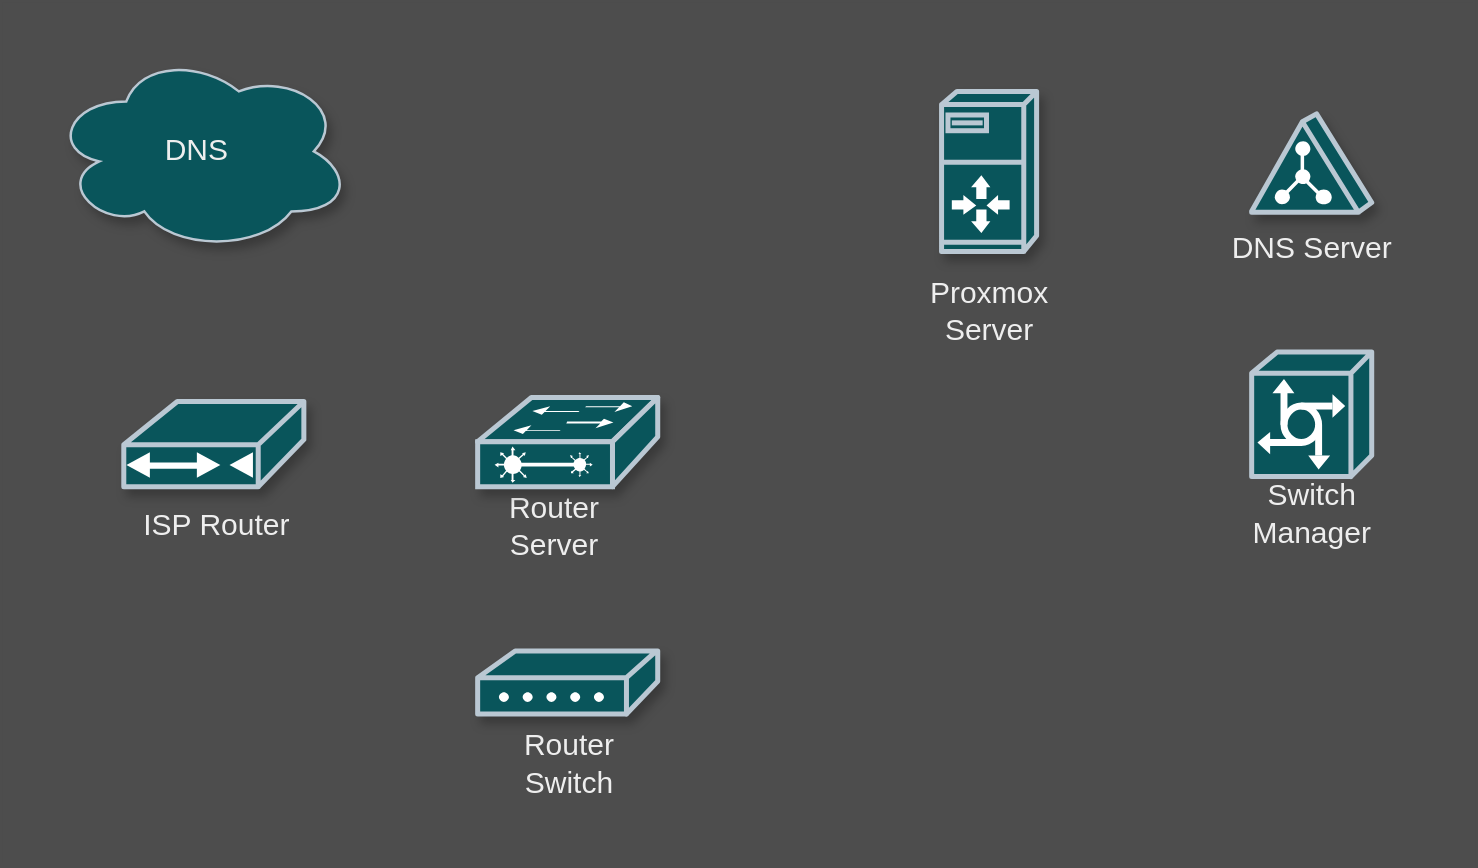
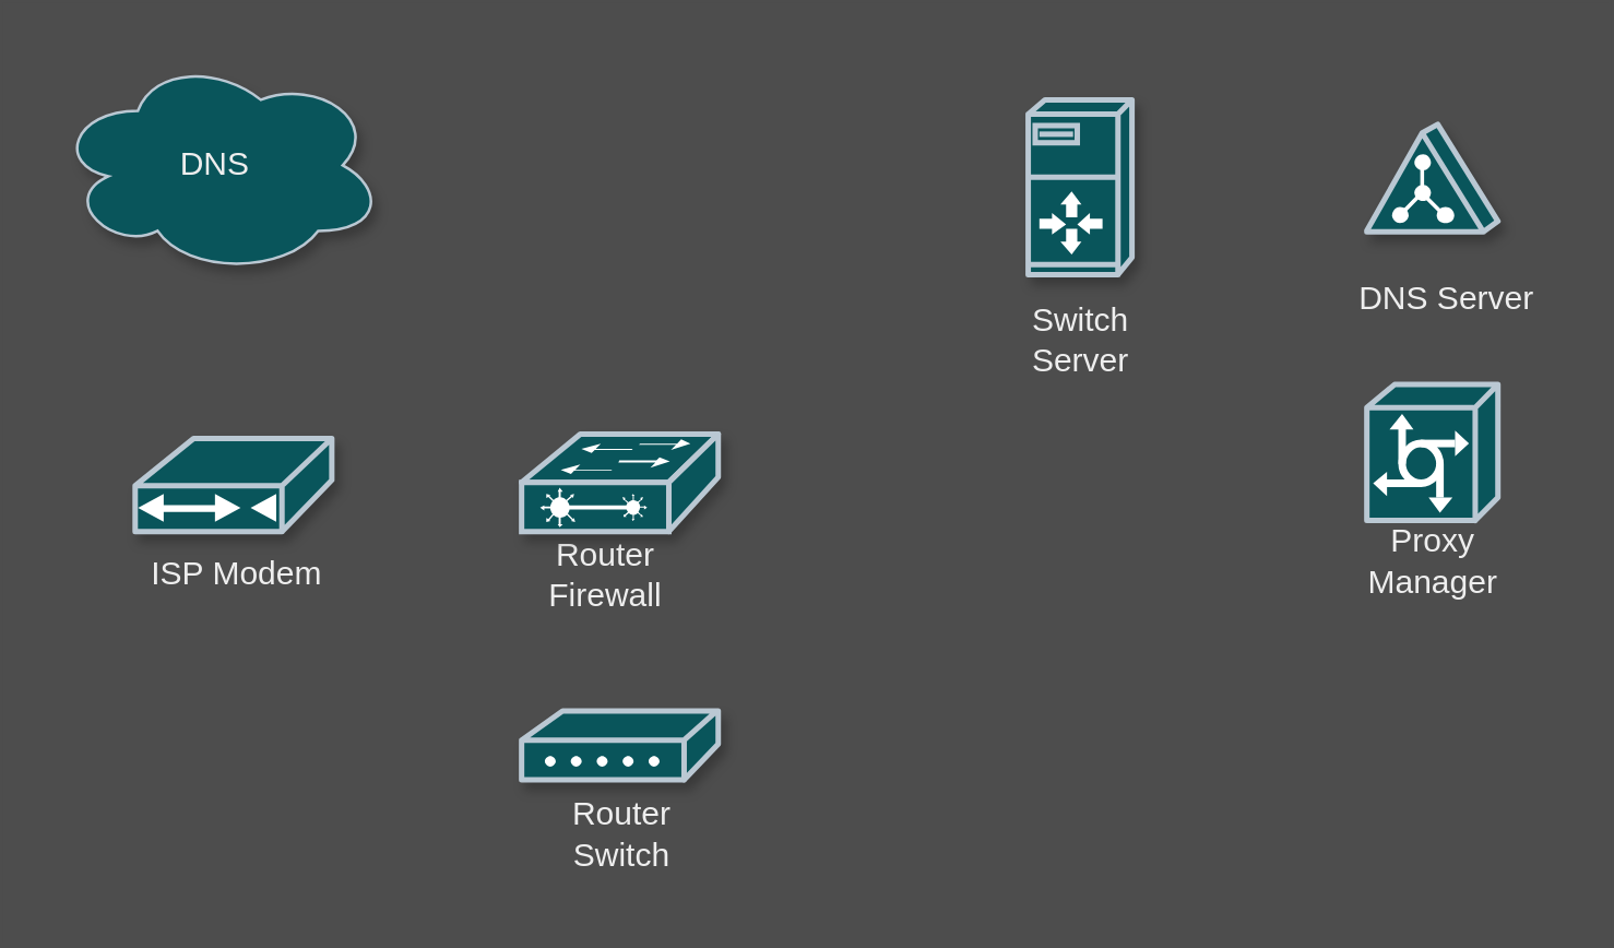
- <mxCell id="13" value="DNS Server" style="text;html=1;align=center;verticalAlign=middle;resizable=0;points=[];autosize=1;strokeColor=none;fillColor=none;shadow=1;labelBackgroundColor=none;fontColor=#EEEEEE;" vertex="1" parent="1"><mxGeometry x="479" y="84.32" width="90" height="30" as="geometry" /></mxCell>
+ <mxCell id="13" value="DNS Server" style="text;html=1;align=center;verticalAlign=middle;resizable=0;points=[];autosize=1;strokeColor=none;fillColor=none;shadow=1;labelBackgroundColor=none;fontColor=#EEEEEE;" vertex="1" parent="1"><mxGeometry x="484" y="94.32" width="90" height="30" as="geometry" /></mxCell>
- <mxCell id="12" value="&lt;div&gt;Proxmox&lt;/div&gt;Server" style="text;html=1;align=center;verticalAlign=middle;resizable=0;points=[];autosize=1;strokeColor=none;fillColor=none;shadow=1;labelBackgroundColor=none;fontColor=#EEEEEE;" vertex="1" parent="1"><mxGeometry x="360" y="104" width="70" height="40" as="geometry" /></mxCell>
+ <mxCell id="12" value="&lt;div&gt;Switch&lt;/div&gt;Server" style="text;html=1;align=center;verticalAlign=middle;resizable=0;points=[];autosize=1;strokeColor=none;fillColor=none;shadow=1;labelBackgroundColor=none;fontColor=#EEEEEE;" vertex="1" parent="1"><mxGeometry x="360" y="104" width="70" height="40" as="geometry" /></mxCell>
- <mxCell id="15" value="Switch&lt;div&gt;Manager&lt;/div&gt;" style="text;html=1;align=center;verticalAlign=middle;resizable=0;points=[];autosize=1;strokeColor=none;fillColor=none;shadow=1;labelBackgroundColor=none;fontColor=#EEEEEE;" vertex="1" parent="1"><mxGeometry x="489" y="185" width="70" height="40" as="geometry" /></mxCell>
+ <mxCell id="15" value="Proxy&lt;div&gt;Manager&lt;/div&gt;" style="text;html=1;align=center;verticalAlign=middle;resizable=0;points=[];autosize=1;strokeColor=none;fillColor=none;shadow=1;labelBackgroundColor=none;fontColor=#EEEEEE;" vertex="1" parent="1"><mxGeometry x="489" y="185" width="70" height="40" as="geometry" /></mxCell>
- <mxCell id="4" value="ISP Router" style="text;html=1;align=center;verticalAlign=middle;resizable=0;points=[];autosize=1;strokeColor=none;fillColor=none;shadow=1;labelBackgroundColor=none;fontColor=#EEEEEE;" vertex="1" parent="1"><mxGeometry x="41" y="195" width="90" height="30" as="geometry" /></mxCell>
+ <mxCell id="4" value="ISP Modem" style="text;html=1;align=center;verticalAlign=middle;resizable=0;points=[];autosize=1;strokeColor=none;fillColor=none;shadow=1;labelBackgroundColor=none;fontColor=#EEEEEE;" vertex="1" parent="1"><mxGeometry x="41" y="195" width="90" height="30" as="geometry" /></mxCell>
- <mxCell id="6" value="Router&lt;div&gt;Server&lt;/div&gt;" style="text;html=1;align=center;verticalAlign=middle;resizable=0;points=[];autosize=1;strokeColor=none;fillColor=none;shadow=1;labelBackgroundColor=none;fontColor=#EEEEEE;" vertex="1" parent="1"><mxGeometry x="190.5" y="190" width="60" height="40" as="geometry" /></mxCell>
+ <mxCell id="6" value="Router&lt;div&gt;Firewall&lt;/div&gt;" style="text;html=1;align=center;verticalAlign=middle;resizable=0;points=[];autosize=1;strokeColor=none;fillColor=none;shadow=1;labelBackgroundColor=none;fontColor=#EEEEEE;" vertex="1" parent="1"><mxGeometry x="190.5" y="190" width="60" height="40" as="geometry" /></mxCell>
